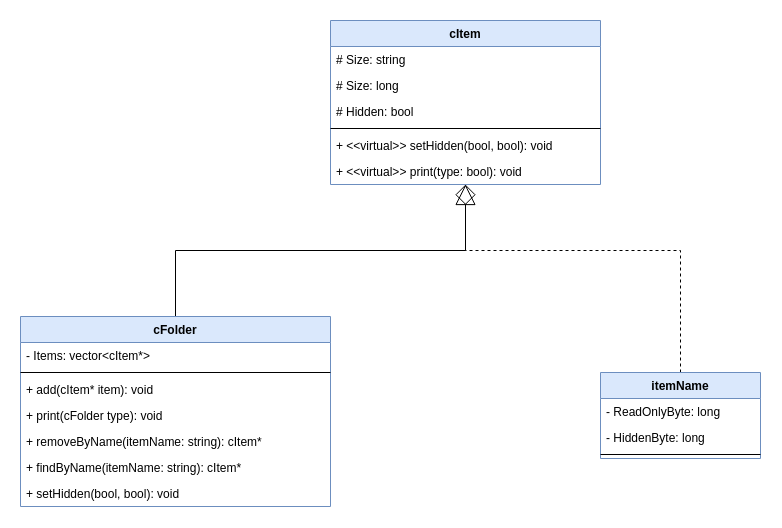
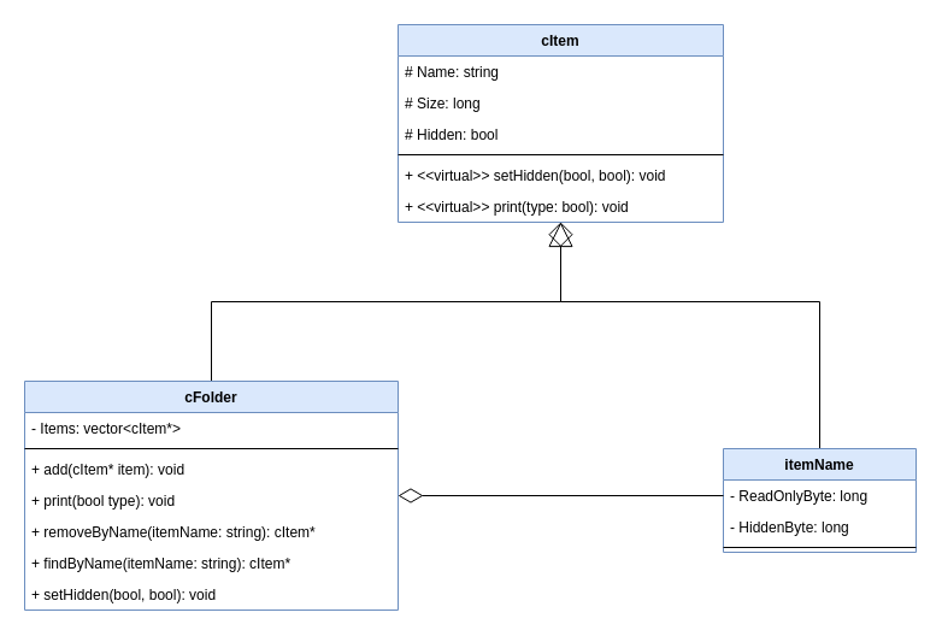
- <mxCell id="3" value="# Size: string" style="text;strokeColor=none;fillColor=none;align=left;verticalAlign=top;spacingLeft=4;spacingRight=4;overflow=hidden;rotatable=0;points=[[0,0.5],[1,0.5]];portConstraint=eastwest;" vertex="1" parent="2"><mxGeometry y="26" width="270" height="26" as="geometry" /></mxCell>
+ <mxCell id="3" value="# Name: string" style="text;strokeColor=none;fillColor=none;align=left;verticalAlign=top;spacingLeft=4;spacingRight=4;overflow=hidden;rotatable=0;points=[[0,0.5],[1,0.5]];portConstraint=eastwest;" vertex="1" parent="2"><mxGeometry y="26" width="270" height="26" as="geometry" /></mxCell>
- <mxCell id="9" style="edgeStyle=orthogonalEdgeStyle;rounded=0;orthogonalLoop=1;jettySize=auto;html=1;endArrow=block;endFill=0;startSize=10;endSize=18;dashed=1;" edge="1" parent="1" source="10" target="2"><mxGeometry relative="1" as="geometry"><Array as="points"><mxPoint x="680" y="250" /><mxPoint x="465" y="250" /></Array></mxGeometry></mxCell>
+ <mxCell id="9" style="edgeStyle=orthogonalEdgeStyle;rounded=0;orthogonalLoop=1;jettySize=auto;html=1;endArrow=block;endFill=0;startSize=10;endSize=18;" edge="1" parent="1" source="10" target="2"><mxGeometry relative="1" as="geometry"><Array as="points"><mxPoint x="680" y="250" /><mxPoint x="465" y="250" /></Array></mxGeometry></mxCell>
+ <mxCell id="23" style="edgeStyle=orthogonalEdgeStyle;rounded=0;orthogonalLoop=1;jettySize=auto;html=1;startSize=10;endArrow=diamondThin;endFill=0;endSize=18;" edge="1" parent="1" source="11" target="15"><mxGeometry relative="1" as="geometry" /></mxCell>
- <mxCell id="19" value="+ print(cFolder type): void" style="text;strokeColor=none;fillColor=none;align=left;verticalAlign=top;spacingLeft=4;spacingRight=4;overflow=hidden;rotatable=0;points=[[0,0.5],[1,0.5]];portConstraint=eastwest;" vertex="1" parent="15"><mxGeometry y="86" width="310" height="26" as="geometry" /></mxCell>
+ <mxCell id="19" value="+ print(bool type): void" style="text;strokeColor=none;fillColor=none;align=left;verticalAlign=top;spacingLeft=4;spacingRight=4;overflow=hidden;rotatable=0;points=[[0,0.5],[1,0.5]];portConstraint=eastwest;" vertex="1" parent="15"><mxGeometry y="86" width="310" height="26" as="geometry" /></mxCell>
